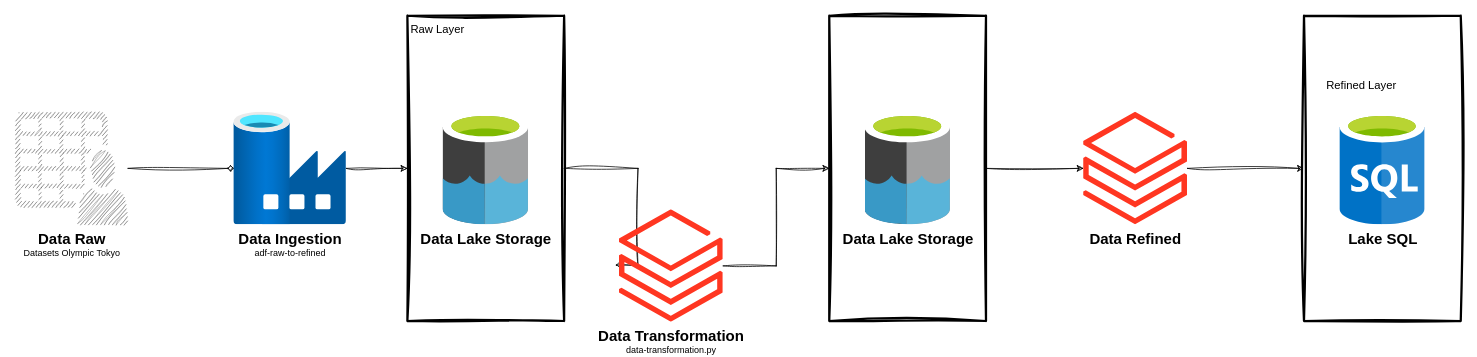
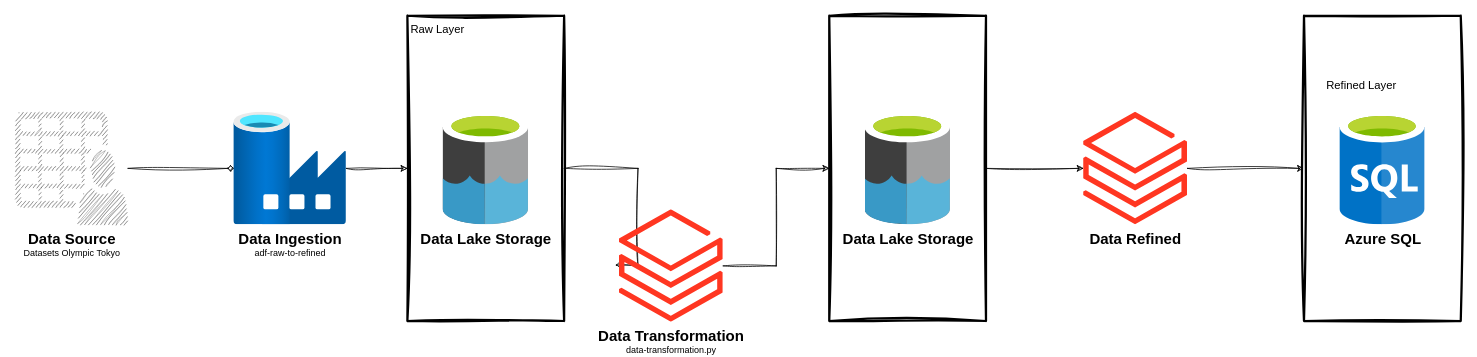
- <mxCell id="19" value="&lt;b&gt;&lt;font style=&quot;font-size: 20px;&quot;&gt;Lake SQL&lt;/font&gt;&lt;/b&gt;" style="aspect=fixed;html=1;points=[];align=center;image;fontSize=12;image=img/lib/mscae/SQL_Database_generic.svg;strokeWidth=3;sketch=1;curveFitting=1;jiggle=2;" vertex="1" parent="1"><mxGeometry x="1785.5" y="149" width="114" height="150" as="geometry" /></mxCell>
+ <mxCell id="19" value="&lt;b&gt;&lt;font style=&quot;font-size: 20px;&quot;&gt;Azure SQL&lt;/font&gt;&lt;/b&gt;" style="aspect=fixed;html=1;points=[];align=center;image;fontSize=12;image=img/lib/mscae/SQL_Database_generic.svg;strokeWidth=3;sketch=1;curveFitting=1;jiggle=2;" vertex="1" parent="1"><mxGeometry x="1785.5" y="149" width="114" height="150" as="geometry" /></mxCell>
- <mxCell id="5" value="&lt;b&gt;&lt;font style=&quot;font-size: 20px;&quot;&gt;Data Raw&lt;/font&gt;&lt;/b&gt;&lt;br&gt;Datasets Olympic Tokyo" style="pointerEvents=1;shadow=0;dashed=0;html=1;strokeColor=none;fillColor=#505050;labelPosition=center;verticalLabelPosition=bottom;verticalAlign=top;outlineConnect=0;align=center;shape=mxgraph.office.users.csv_file;sketch=1;curveFitting=1;jiggle=2;" vertex="1" parent="1"><mxGeometry x="20" y="149" width="150" height="150" as="geometry" /></mxCell>
+ <mxCell id="5" value="&lt;b&gt;&lt;font style=&quot;font-size: 20px;&quot;&gt;Data Source&lt;/font&gt;&lt;/b&gt;&lt;br&gt;Datasets Olympic Tokyo" style="pointerEvents=1;shadow=0;dashed=0;html=1;strokeColor=none;fillColor=#505050;labelPosition=center;verticalLabelPosition=bottom;verticalAlign=top;outlineConnect=0;align=center;shape=mxgraph.office.users.csv_file;sketch=1;curveFitting=1;jiggle=2;" vertex="1" parent="1"><mxGeometry x="20" y="149" width="150" height="150" as="geometry" /></mxCell>
